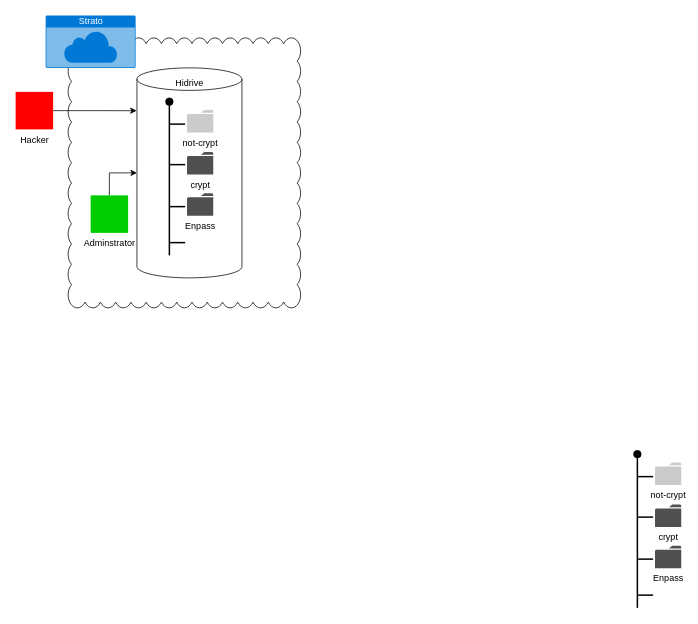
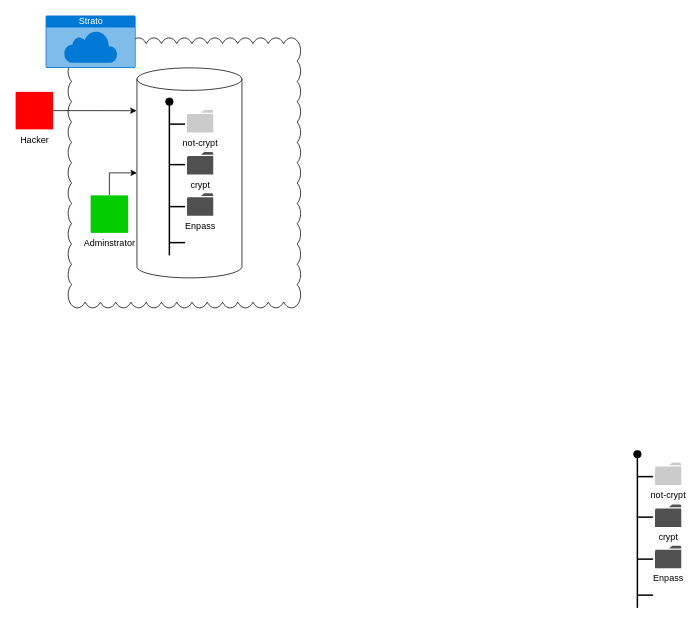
- <mxCell id="27" value="&lt;div&gt;Hidrive&lt;/div&gt;" style="text;html=1;strokeColor=none;fillColor=none;align=center;verticalAlign=middle;whiteSpace=wrap;rounded=0;" vertex="1" parent="1"><mxGeometry x="231.75" y="100" width="40" height="20" as="geometry" /></mxCell>
